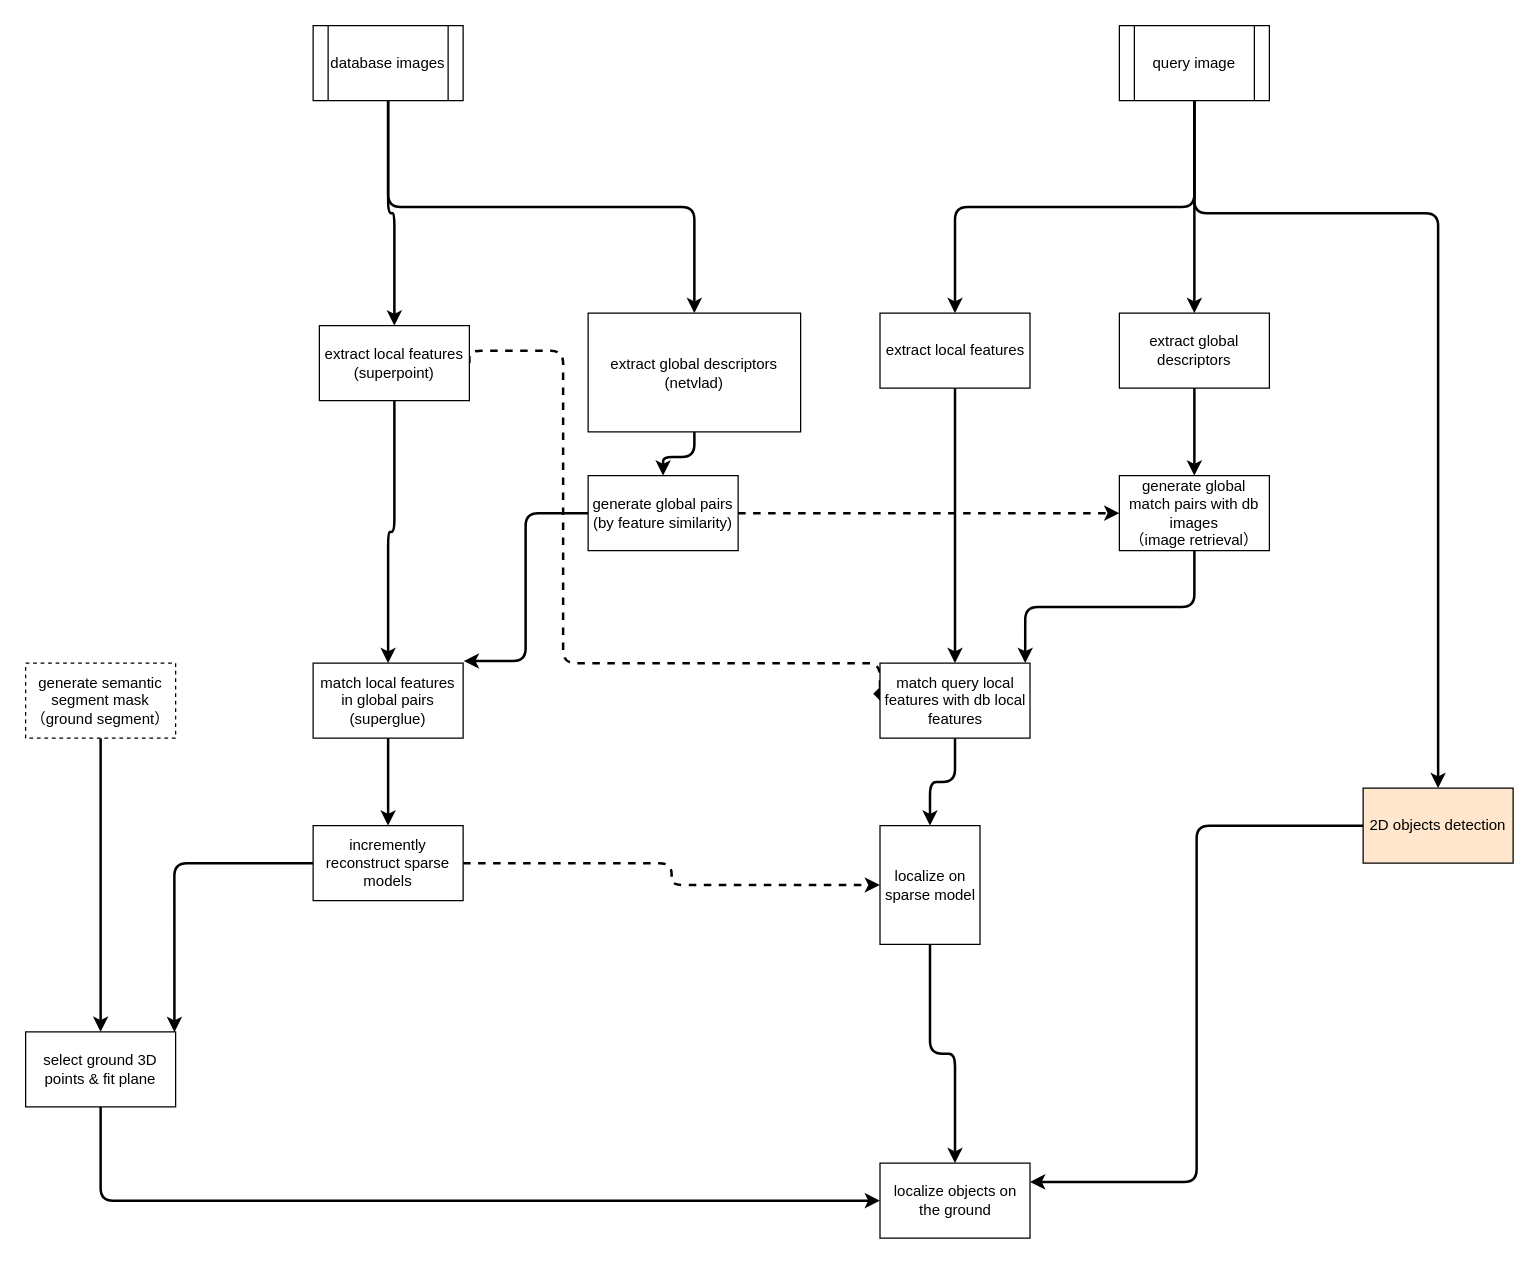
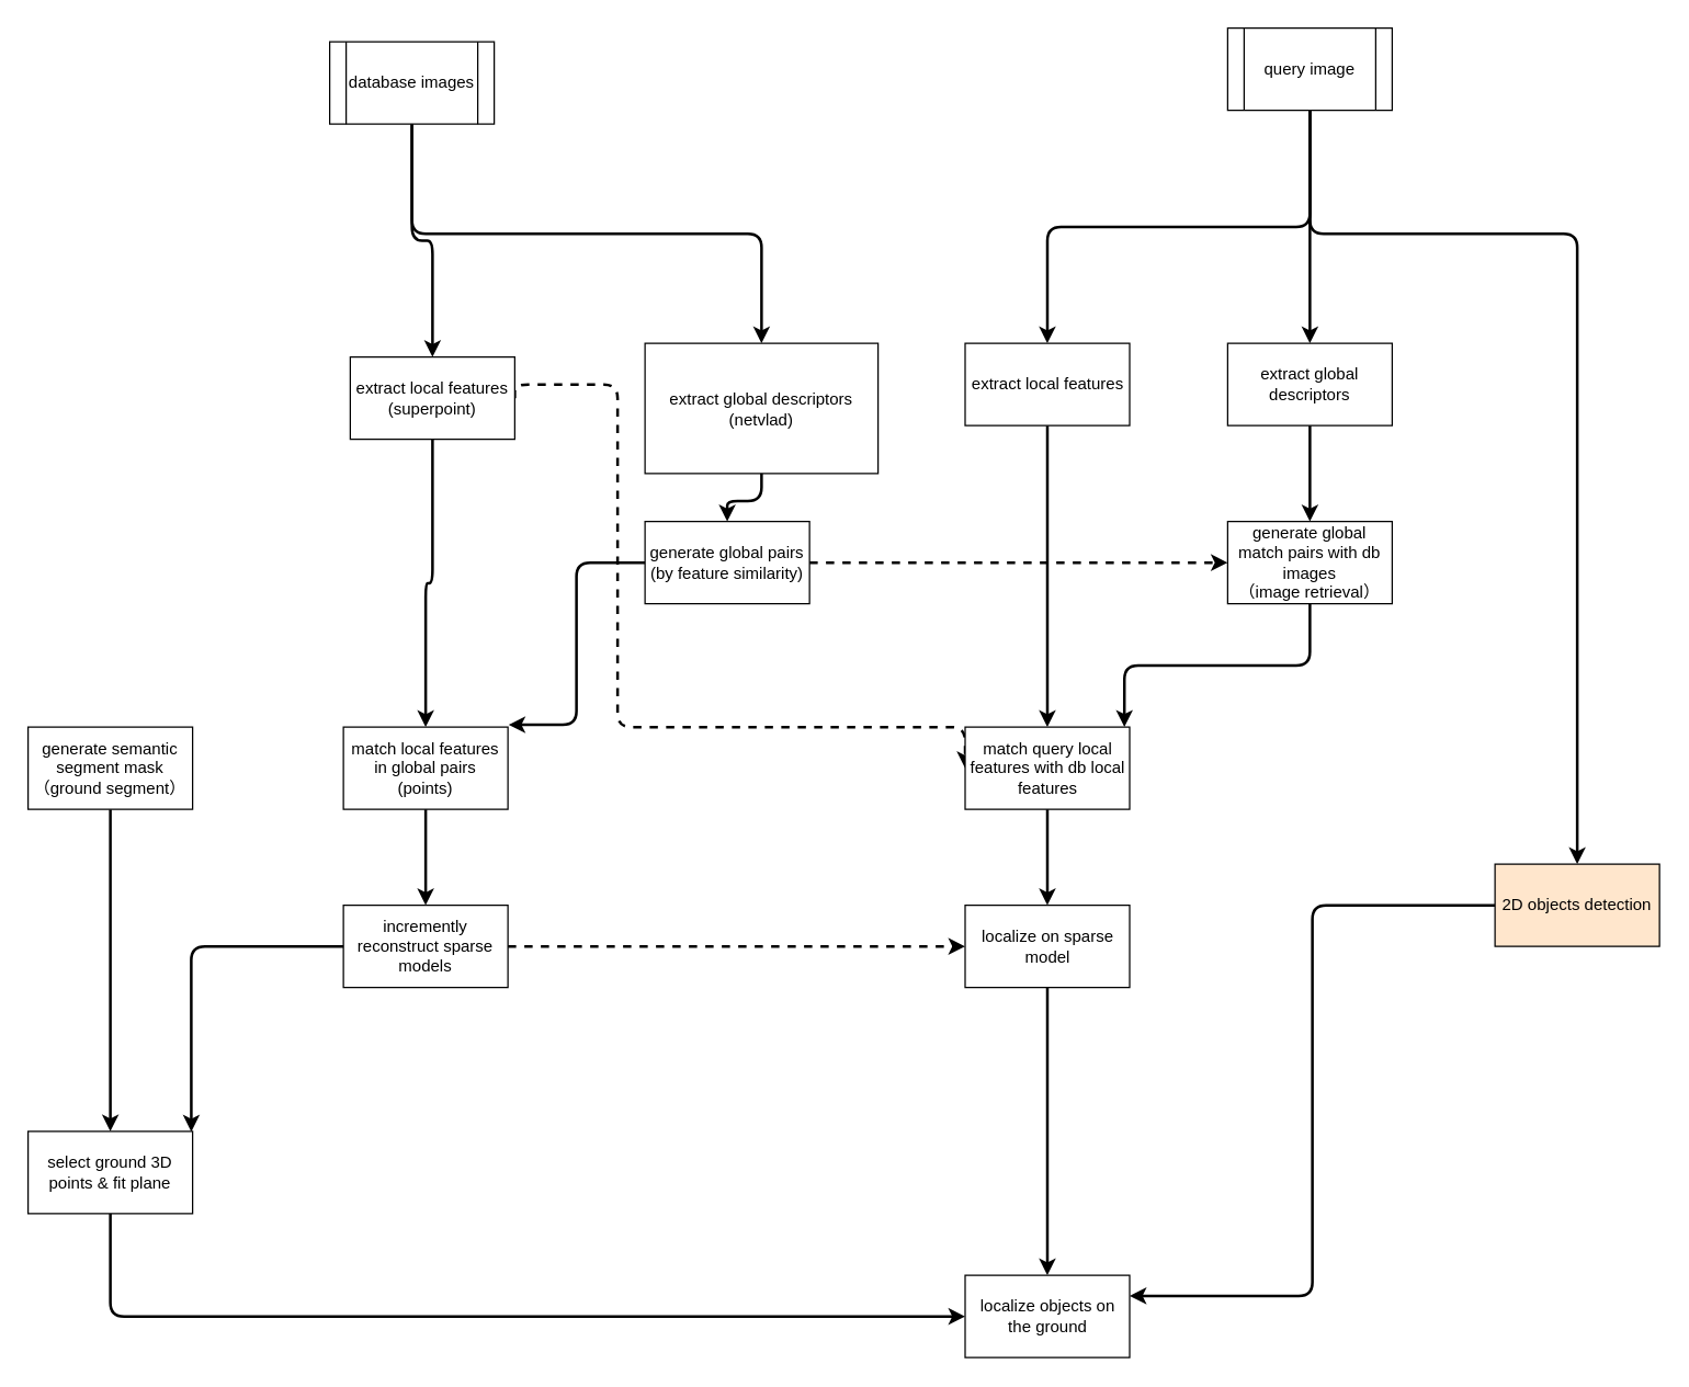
- <mxCell id="4" value="database images" style="shape=process;whiteSpace=wrap;html=1;backgroundOutline=1;" parent="1" vertex="1"><mxGeometry x="250" y="20" width="120" height="60" as="geometry" /></mxCell>
+ <mxCell id="4" value="database images" style="shape=process;whiteSpace=wrap;html=1;backgroundOutline=1;" parent="1" vertex="1"><mxGeometry x="240" y="30" width="120" height="60" as="geometry" /></mxCell>
- <mxCell id="6" style="edgeStyle=orthogonalEdgeStyle;rounded=1;orthogonalLoop=1;jettySize=auto;html=1;exitX=1;exitY=0.5;exitDx=0;exitDy=0;entryX=0;entryY=0.5;entryDx=0;entryDy=0;dashed=1;strokeWidth=2;endArrow=diamond;" parent="1" source="7" target="25" edge="1"><mxGeometry relative="1" as="geometry"><Array as="points"><mxPoint x="450" y="280" /><mxPoint x="450" y="530" /></Array></mxGeometry></mxCell>
+ <mxCell id="6" style="edgeStyle=orthogonalEdgeStyle;rounded=1;orthogonalLoop=1;jettySize=auto;html=1;exitX=1;exitY=0.5;exitDx=0;exitDy=0;entryX=0;entryY=0.5;entryDx=0;entryDy=0;dashed=1;strokeWidth=2;" parent="1" source="7" target="25" edge="1"><mxGeometry relative="1" as="geometry"><Array as="points"><mxPoint x="450" y="280" /><mxPoint x="450" y="530" /></Array></mxGeometry></mxCell>
- <mxCell id="33" value="generate semantic segment mask&lt;br&gt;（ground segment）" style="rounded=0;whiteSpace=wrap;html=1;dashed=1;" parent="1" vertex="1"><mxGeometry x="20" y="530" width="120" height="60" as="geometry" /></mxCell>
+ <mxCell id="33" value="generate semantic segment mask&lt;br&gt;（ground segment）" style="rounded=0;whiteSpace=wrap;html=1;" parent="1" vertex="1"><mxGeometry x="20" y="530" width="120" height="60" as="geometry" /></mxCell>
- <mxCell id="9" value="match local features in global pairs&lt;br&gt;(superglue)" style="rounded=0;whiteSpace=wrap;html=1;" parent="1" vertex="1"><mxGeometry x="250" y="530" width="120" height="60" as="geometry" /></mxCell>
+ <mxCell id="9" value="match local features in global pairs&lt;br&gt;(points)" style="rounded=0;whiteSpace=wrap;html=1;" parent="1" vertex="1"><mxGeometry x="250" y="530" width="120" height="60" as="geometry" /></mxCell>
- <mxCell id="27" value="localize on sparse model" style="rounded=0;whiteSpace=wrap;html=1;" parent="1" vertex="1"><mxGeometry x="703.5" y="660" width="80" height="95" as="geometry" /></mxCell>
+ <mxCell id="27" value="localize on sparse model" style="rounded=0;whiteSpace=wrap;html=1;" parent="1" vertex="1"><mxGeometry x="703.5" y="660" width="120" height="60" as="geometry" /></mxCell>
